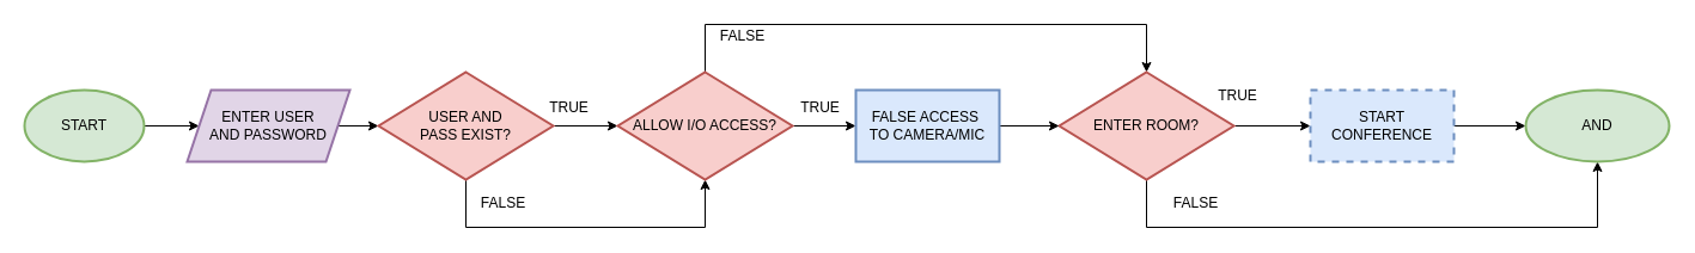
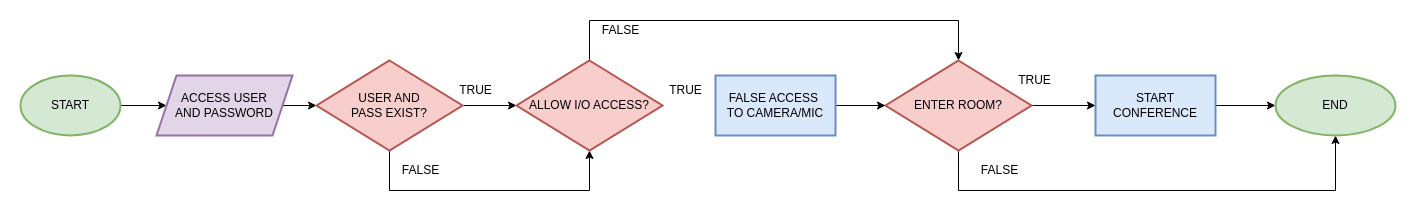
- <mxCell id="5" value="ENTER USER &lt;br&gt;AND PASSWORD" style="shape=parallelogram;perimeter=parallelogramPerimeter;whiteSpace=wrap;html=1;fixedSize=1;strokeWidth=2;fillColor=#e1d5e7;strokeColor=#9673a6;" vertex="1" parent="1"><mxGeometry x="156" y="75" width="136" height="60" as="geometry" /></mxCell>
+ <mxCell id="5" value="ACCESS USER &lt;br&gt;AND PASSWORD" style="shape=parallelogram;perimeter=parallelogramPerimeter;whiteSpace=wrap;html=1;fixedSize=1;strokeWidth=2;fillColor=#e1d5e7;strokeColor=#9673a6;" vertex="1" parent="1"><mxGeometry x="156" y="75" width="136" height="60" as="geometry" /></mxCell>
- <mxCell id="10" value="" style="edgeStyle=orthogonalEdgeStyle;rounded=0;orthogonalLoop=1;jettySize=auto;html=1;" edge="1" parent="1" source="11" target="25"><mxGeometry relative="1" as="geometry" /></mxCell>
- <mxCell id="16" value="START CONFERENCE" style="whiteSpace=wrap;html=1;strokeWidth=2;fillColor=#dae8fc;strokeColor=#6c8ebf;dashed=1;" vertex="1" parent="1"><mxGeometry x="1095" y="75" width="120" height="60" as="geometry" /></mxCell>
+ <mxCell id="16" value="START CONFERENCE" style="whiteSpace=wrap;html=1;strokeWidth=2;fillColor=#dae8fc;strokeColor=#6c8ebf;" vertex="1" parent="1"><mxGeometry x="1095" y="75" width="120" height="60" as="geometry" /></mxCell>
- <mxCell id="17" value="AND" style="ellipse;whiteSpace=wrap;html=1;strokeWidth=2;fillColor=#d5e8d4;strokeColor=#82b366;" vertex="1" parent="1"><mxGeometry x="1275" y="75" width="120" height="60" as="geometry" /></mxCell>
+ <mxCell id="17" value="END" style="ellipse;whiteSpace=wrap;html=1;strokeWidth=2;fillColor=#d5e8d4;strokeColor=#82b366;" vertex="1" parent="1"><mxGeometry x="1275" y="75" width="120" height="60" as="geometry" /></mxCell>
